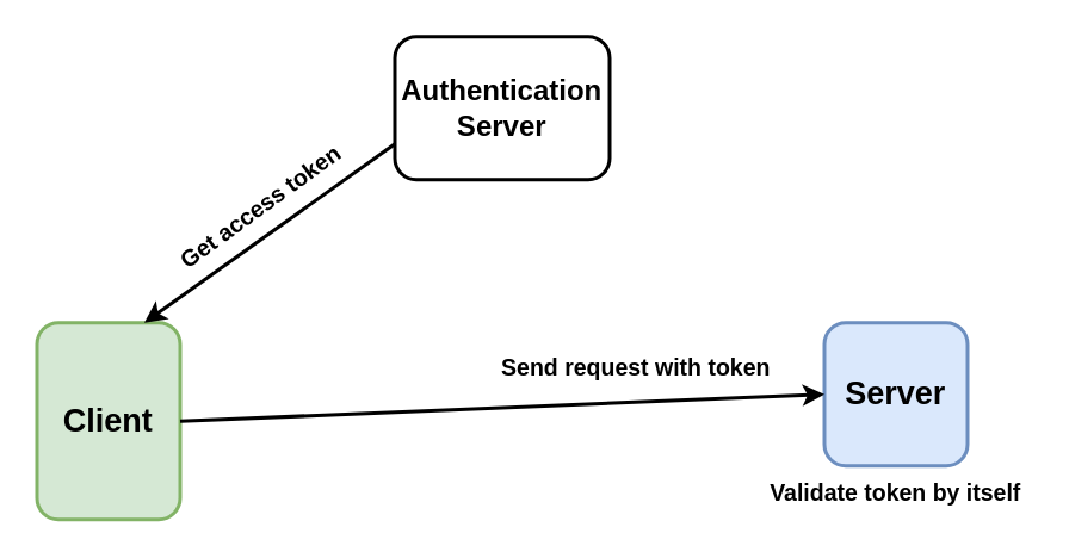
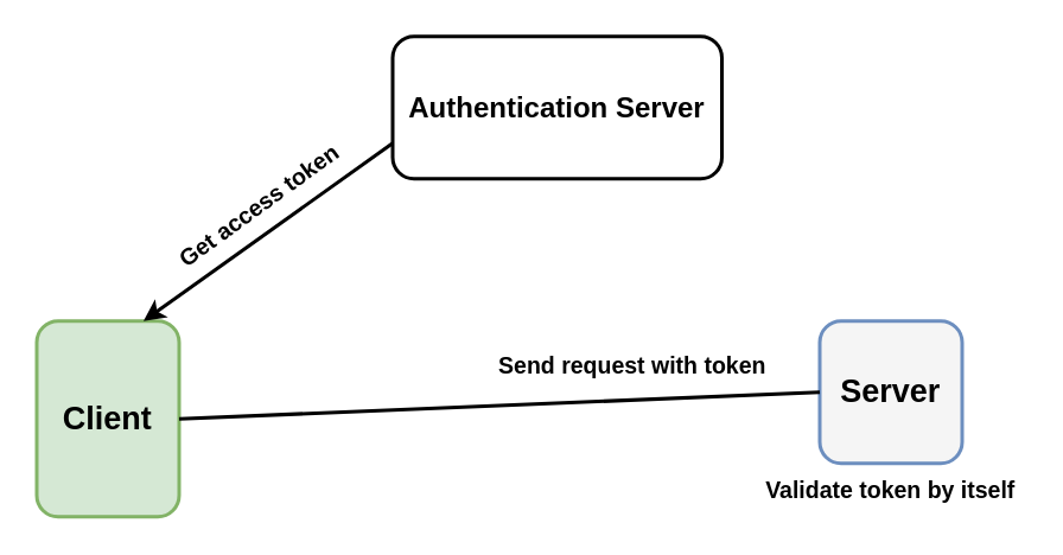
- <mxCell id="4" value="&lt;font size=&quot;1&quot;&gt;&lt;b style=&quot;font-size: 16px&quot;&gt;Authentication Server&lt;/b&gt;&lt;/font&gt;" style="rounded=1;whiteSpace=wrap;html=1;strokeWidth=2;" vertex="1" parent="1"><mxGeometry x="220" y="20" width="120" height="80" as="geometry" /></mxCell>
+ <mxCell id="4" value="&lt;font size=&quot;1&quot;&gt;&lt;b style=&quot;font-size: 16px&quot;&gt;Authentication Server&lt;/b&gt;&lt;/font&gt;" style="rounded=1;whiteSpace=wrap;html=1;strokeWidth=2;" vertex="1" parent="1"><mxGeometry x="220" y="20" width="185" height="80" as="geometry" /></mxCell>
- <mxCell id="6" value="" style="endArrow=classic;html=1;strokeWidth=2;entryX=0;entryY=0.5;entryDx=0;entryDy=0;exitX=1;exitY=0.5;exitDx=0;exitDy=0;" edge="1" parent="1" source="2" target="3"><mxGeometry width="50" height="50" relative="1" as="geometry"><mxPoint x="260" y="440" as="sourcePoint" /><mxPoint x="40" y="260" as="targetPoint" /></mxGeometry></mxCell>
+ <mxCell id="6" value="" style="endArrow=none;html=1;strokeWidth=2;entryX=0;entryY=0.5;entryDx=0;entryDy=0;exitX=1;exitY=0.5;exitDx=0;exitDy=0;" edge="1" parent="1" source="2" target="3"><mxGeometry width="50" height="50" relative="1" as="geometry"><mxPoint x="260" y="440" as="sourcePoint" /><mxPoint x="40" y="260" as="targetPoint" /></mxGeometry></mxCell>
- <mxCell id="3" value="&lt;font style=&quot;font-size: 18px&quot;&gt;&lt;b&gt;Server&lt;/b&gt;&lt;/font&gt;" style="rounded=1;whiteSpace=wrap;html=1;strokeWidth=2;fillColor=#dae8fc;strokeColor=#6c8ebf;" vertex="1" parent="1"><mxGeometry x="460" y="180" width="80" height="80" as="geometry" /></mxCell>
+ <mxCell id="3" value="&lt;font style=&quot;font-size: 18px&quot;&gt;&lt;b&gt;Server&lt;/b&gt;&lt;/font&gt;" style="rounded=1;whiteSpace=wrap;html=1;strokeWidth=2;fillColor=#f5f5f5;strokeColor=#6c8ebf;" vertex="1" parent="1"><mxGeometry x="460" y="180" width="80" height="80" as="geometry" /></mxCell>
